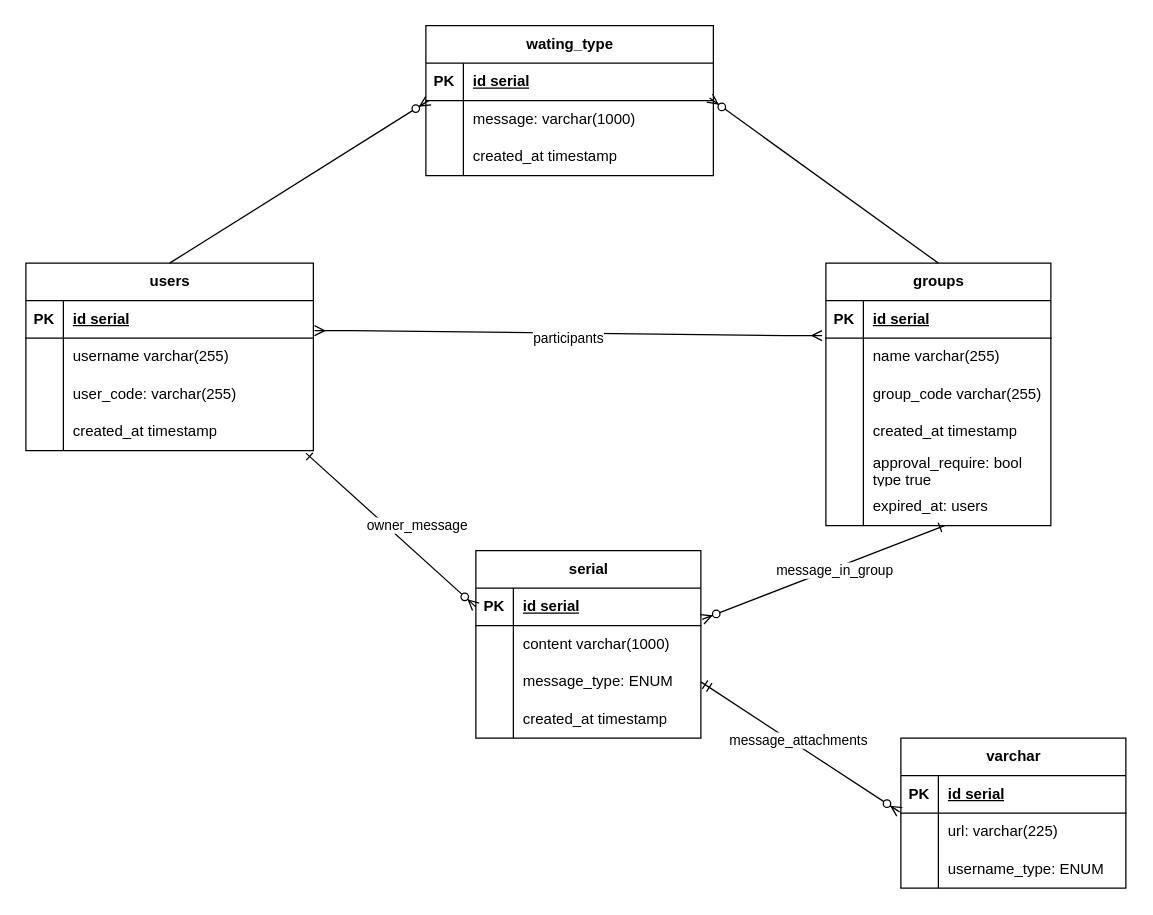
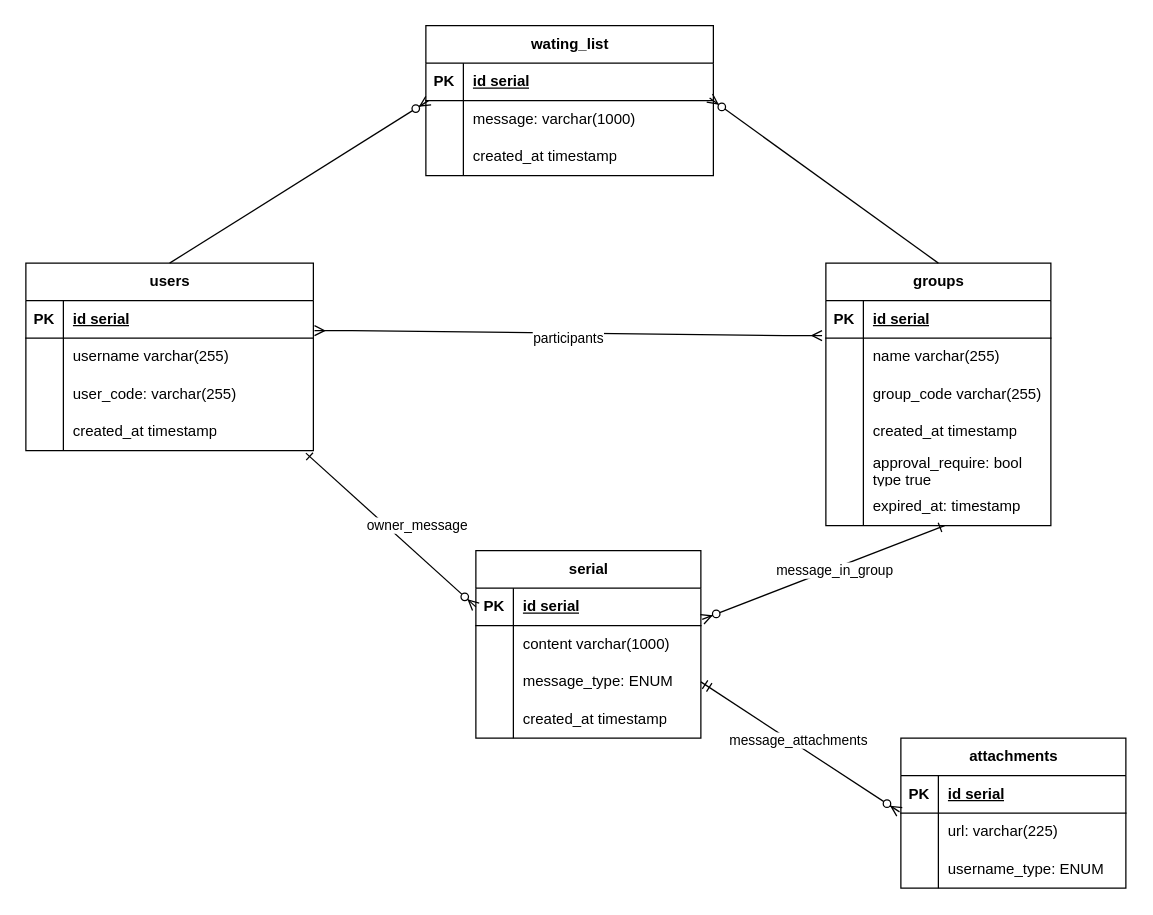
- <mxCell id="65" value="wating_type" style="shape=table;startSize=30;container=1;collapsible=1;childLayout=tableLayout;fixedRows=1;rowLines=0;fontStyle=1;align=center;resizeLast=1;html=1;" parent="1" vertex="1"><mxGeometry x="340" y="20" width="230" height="120" as="geometry" /></mxCell>
+ <mxCell id="65" value="wating_list" style="shape=table;startSize=30;container=1;collapsible=1;childLayout=tableLayout;fixedRows=1;rowLines=0;fontStyle=1;align=center;resizeLast=1;html=1;" parent="1" vertex="1"><mxGeometry x="340" y="20" width="230" height="120" as="geometry" /></mxCell>
- <mxCell id="33" value="expired_at: users" style="shape=partialRectangle;connectable=0;fillColor=none;top=0;left=0;bottom=0;right=0;align=left;spacingLeft=6;overflow=hidden;whiteSpace=wrap;html=1;" parent="31" vertex="1"><mxGeometry x="30" width="150" height="30" as="geometry"><mxRectangle width="150" height="30" as="alternateBounds" /></mxGeometry></mxCell>
+ <mxCell id="33" value="expired_at: timestamp" style="shape=partialRectangle;connectable=0;fillColor=none;top=0;left=0;bottom=0;right=0;align=left;spacingLeft=6;overflow=hidden;whiteSpace=wrap;html=1;" parent="31" vertex="1"><mxGeometry x="30" width="150" height="30" as="geometry"><mxRectangle width="150" height="30" as="alternateBounds" /></mxGeometry></mxCell>
- <mxCell id="53" value="varchar" style="shape=table;startSize=30;container=1;collapsible=1;childLayout=tableLayout;fixedRows=1;rowLines=0;fontStyle=1;align=center;resizeLast=1;html=1;" parent="1" vertex="1"><mxGeometry x="720" y="590" width="180" height="120" as="geometry" /></mxCell>
+ <mxCell id="53" value="attachments" style="shape=table;startSize=30;container=1;collapsible=1;childLayout=tableLayout;fixedRows=1;rowLines=0;fontStyle=1;align=center;resizeLast=1;html=1;" parent="1" vertex="1"><mxGeometry x="720" y="590" width="180" height="120" as="geometry" /></mxCell>
